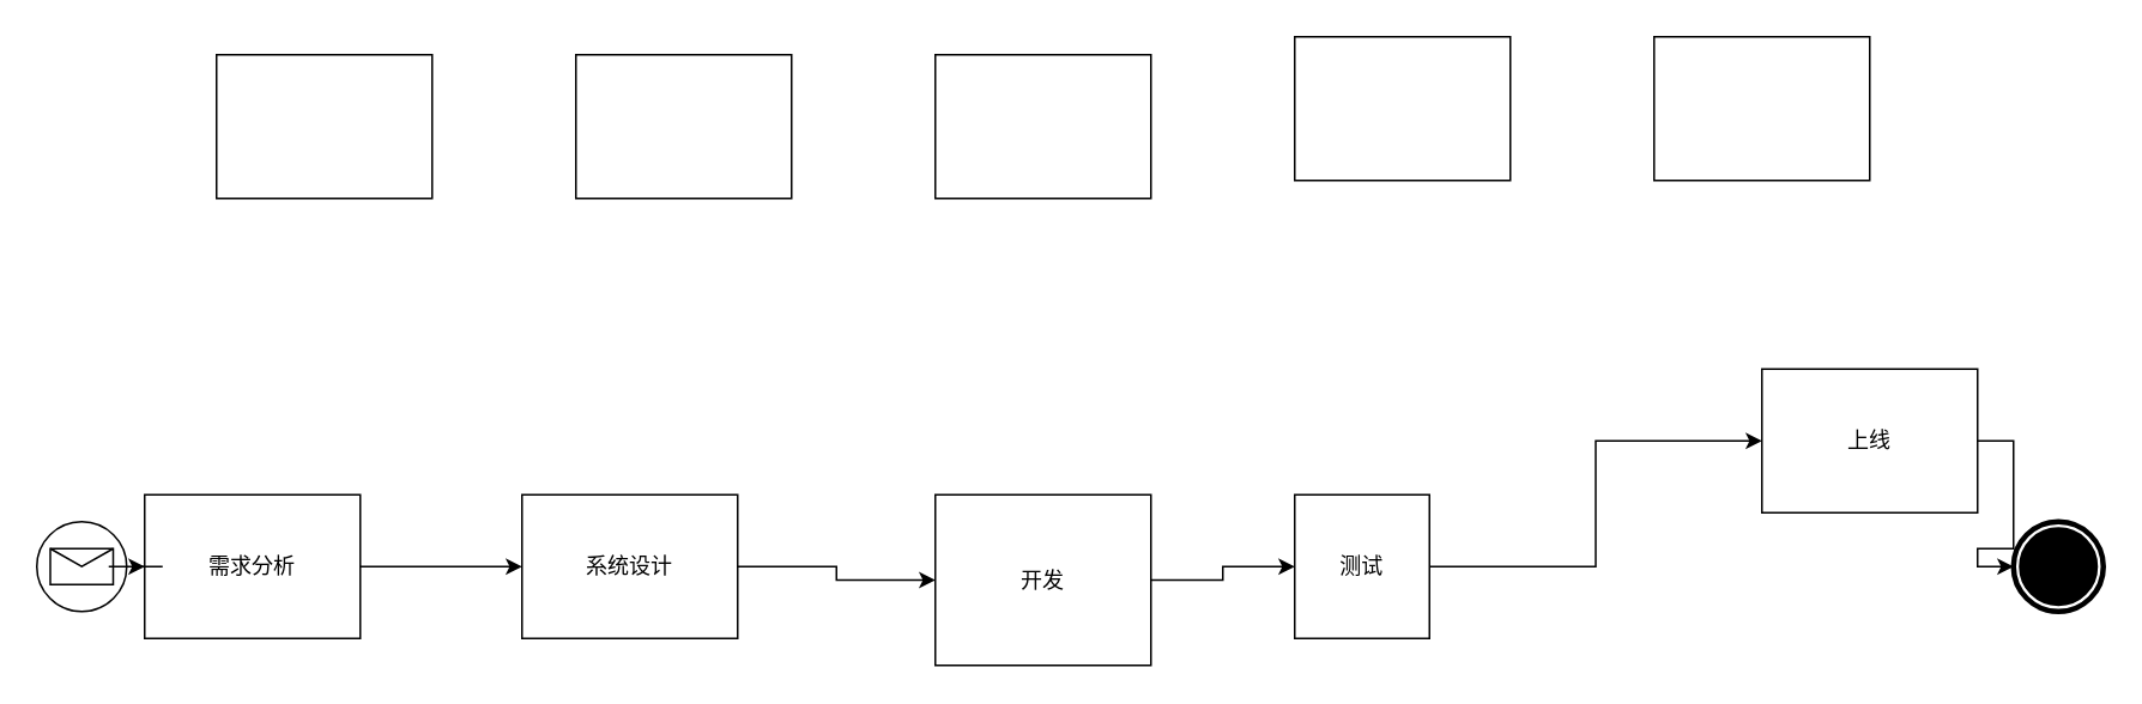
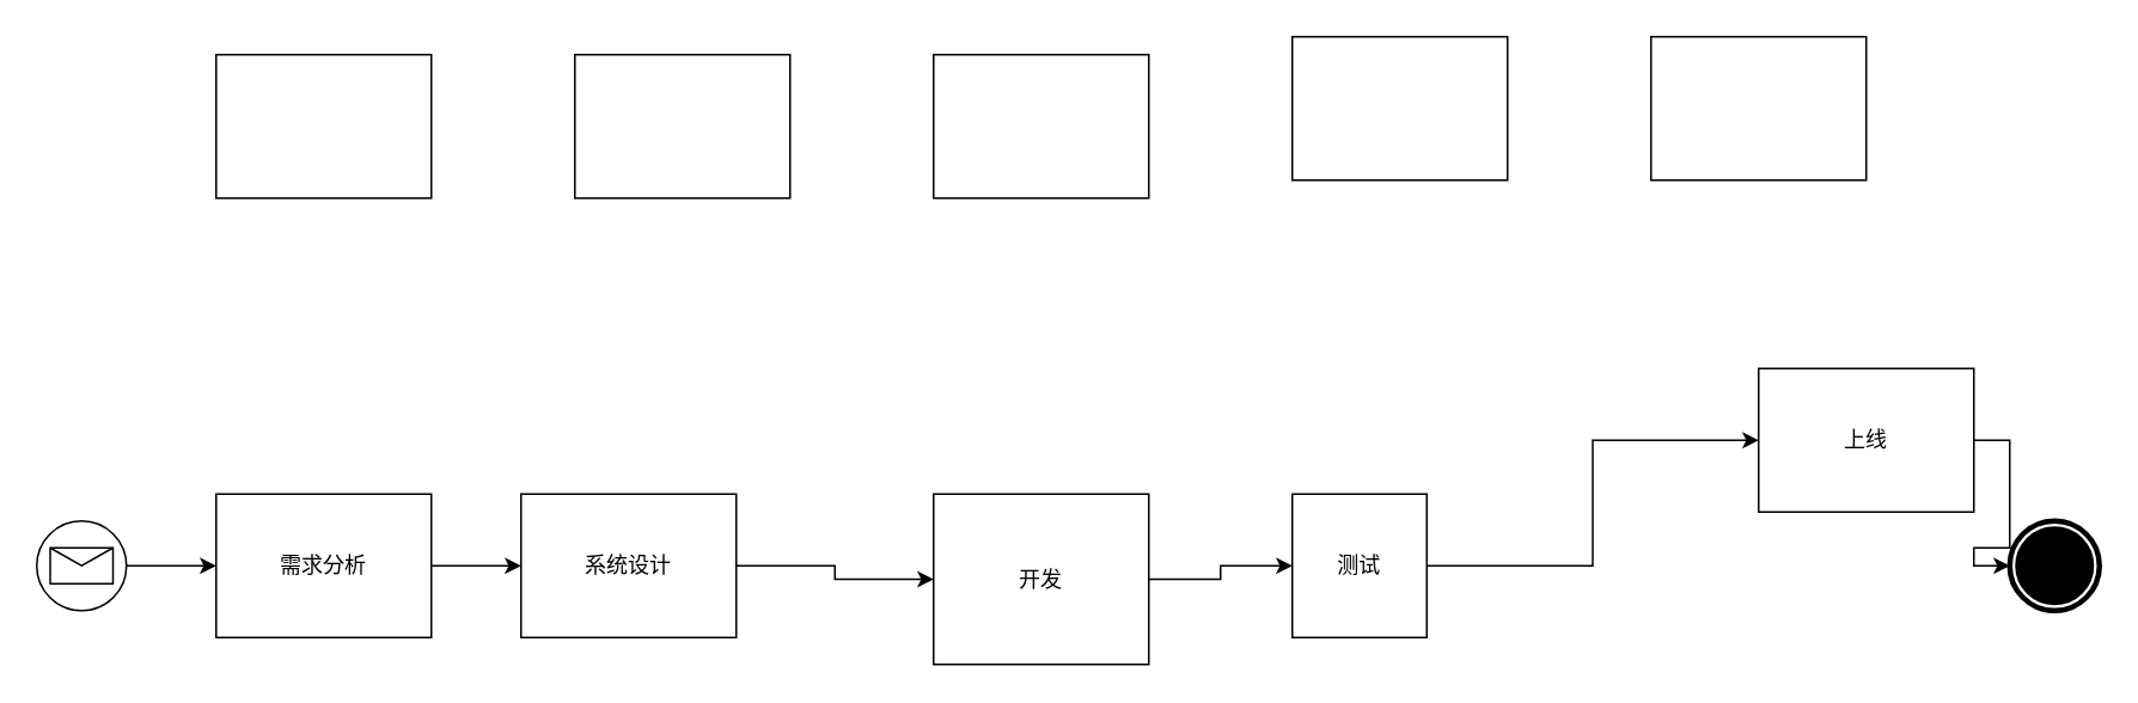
- <mxCell id="3" value="需求分析" style="points=[[0.25,0,0],[0.5,0,0],[0.75,0,0],[1,0.25,0],[1,0.5,0],[1,0.75,0],[0.75,1,0],[0.5,1,0],[0.25,1,0],[0,0.75,0],[0,0.5,0],[0,0.25,0]];shape=mxgraph.bpmn.task2;whiteSpace=wrap;rectStyle=rounded;size=10;html=1;container=1;expand=0;collapsible=0;taskMarker=abstract;" vertex="1" parent="1"><mxGeometry x="80" y="275" width="120" height="80" as="geometry" /></mxCell>
+ <mxCell id="3" value="需求分析" style="points=[[0.25,0,0],[0.5,0,0],[0.75,0,0],[1,0.25,0],[1,0.5,0],[1,0.75,0],[0.75,1,0],[0.5,1,0],[0.25,1,0],[0,0.75,0],[0,0.5,0],[0,0.25,0]];shape=mxgraph.bpmn.task2;whiteSpace=wrap;rectStyle=rounded;size=10;html=1;container=1;expand=0;collapsible=0;taskMarker=abstract;" vertex="1" parent="1"><mxGeometry x="120" y="275" width="120" height="80" as="geometry" /></mxCell>
